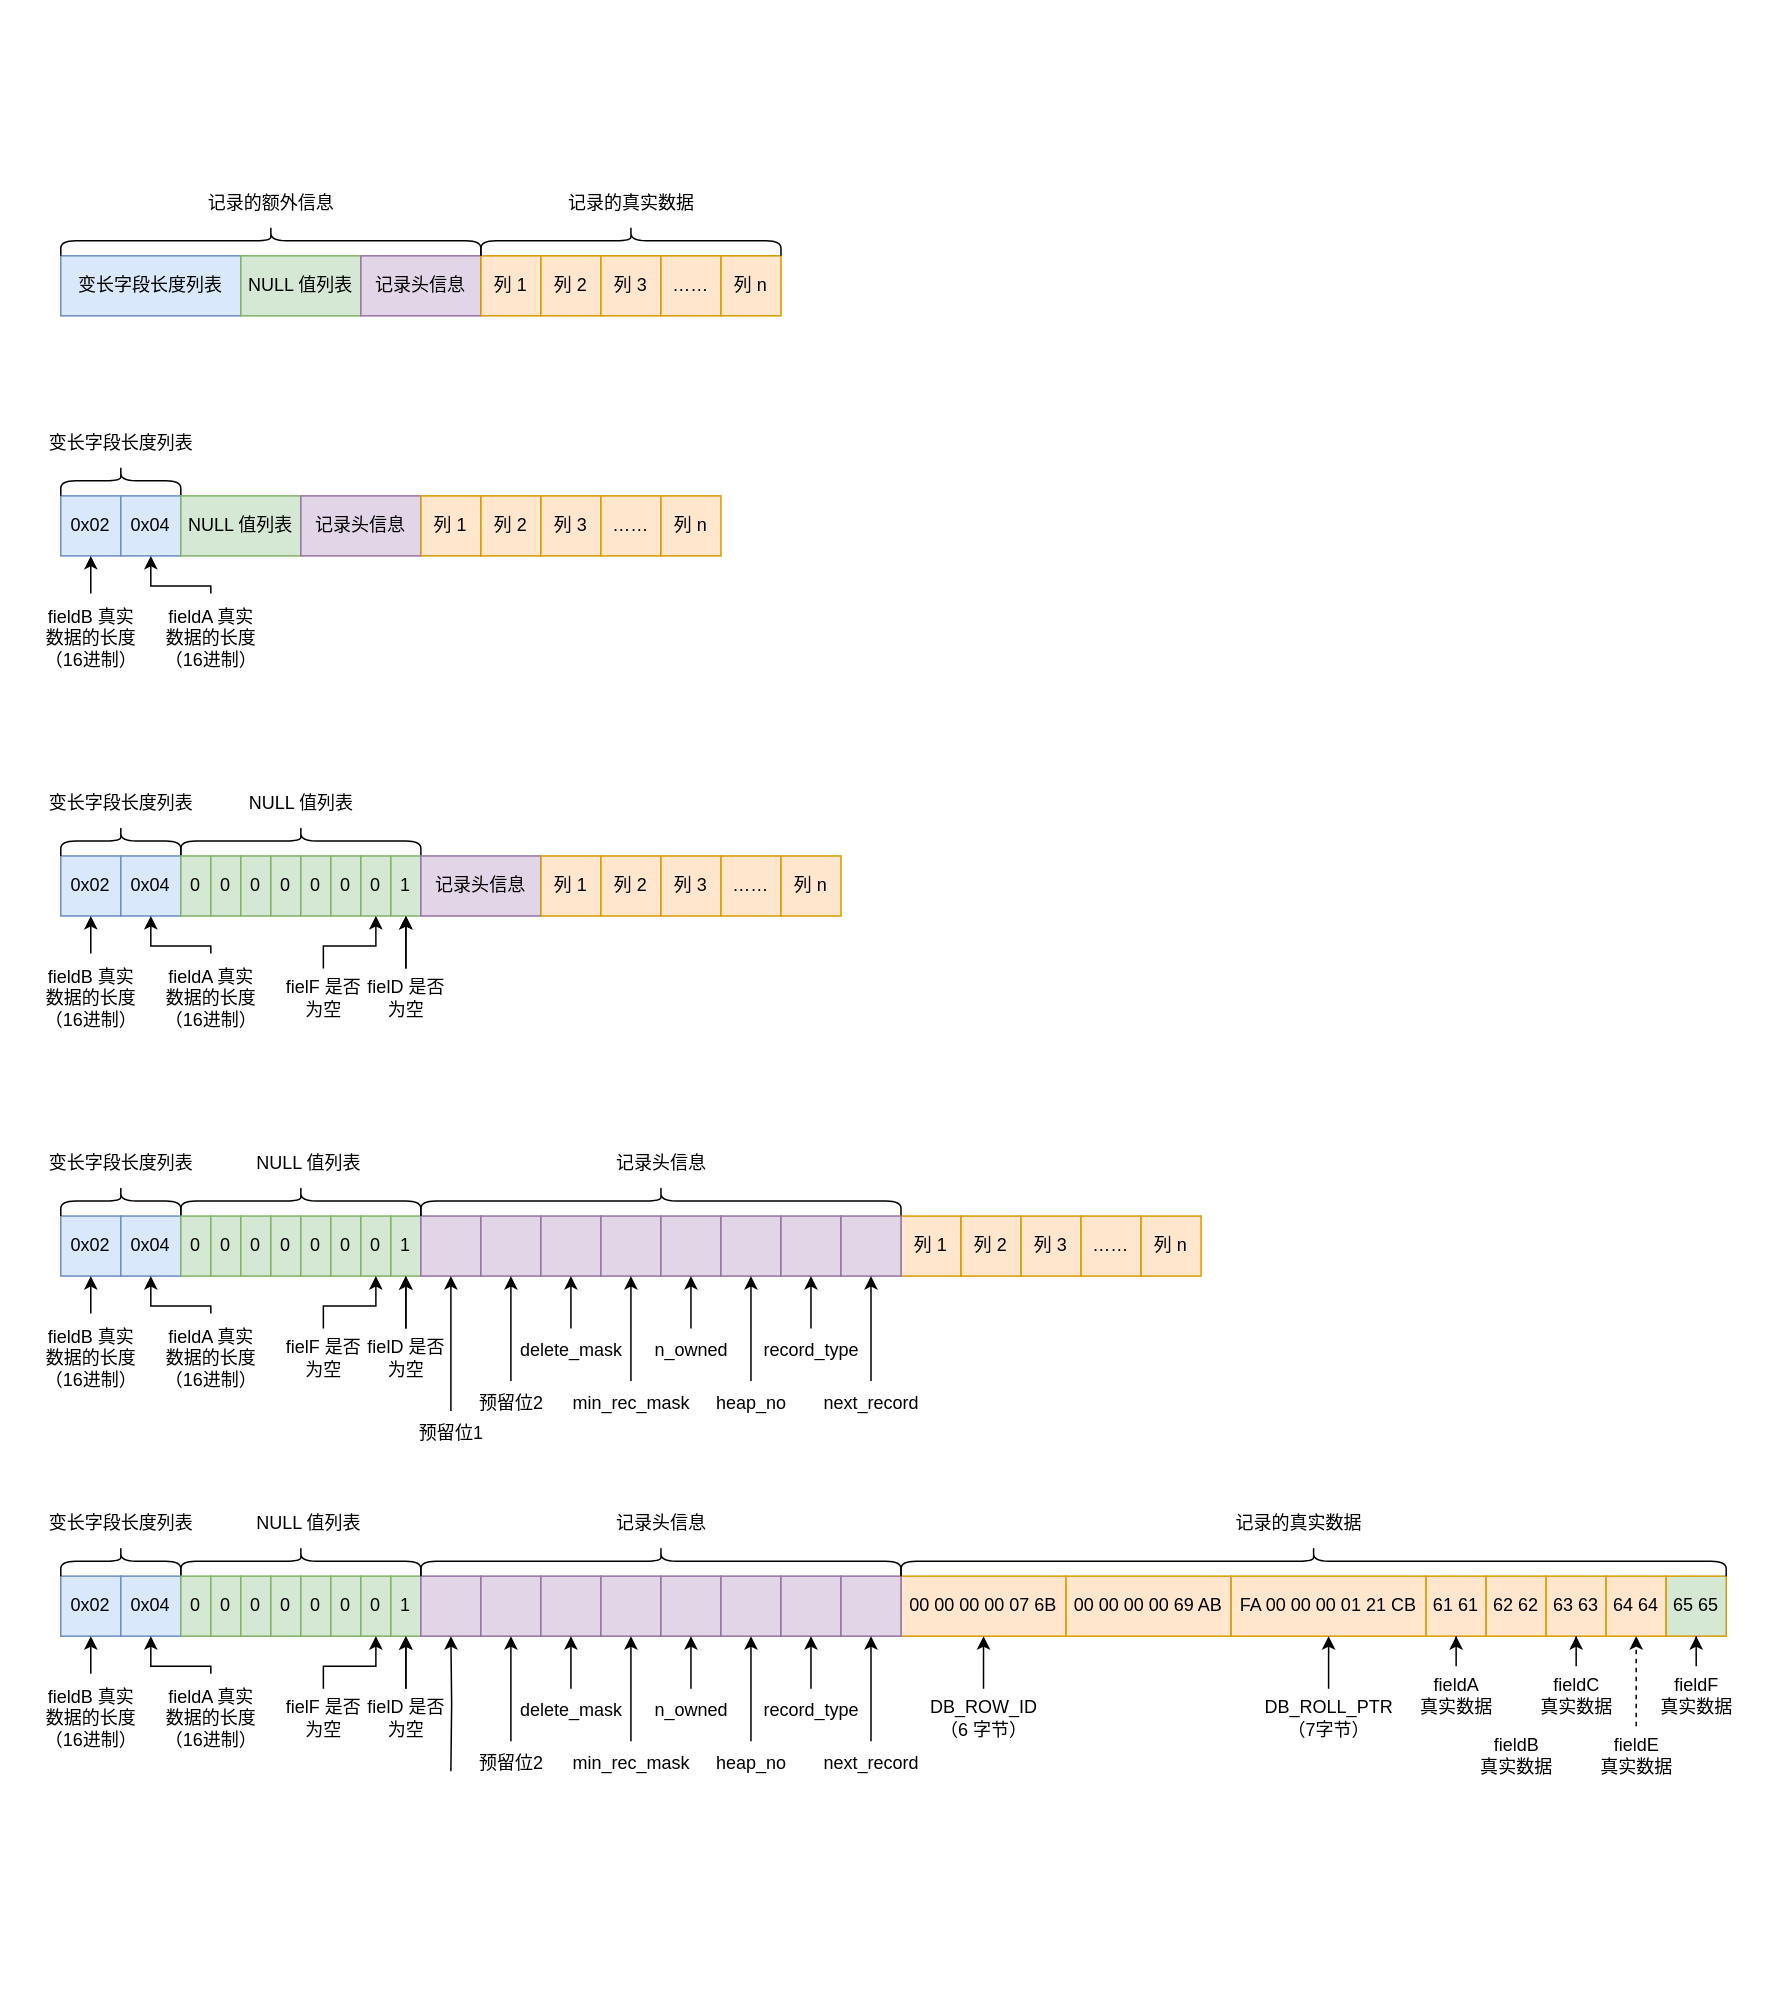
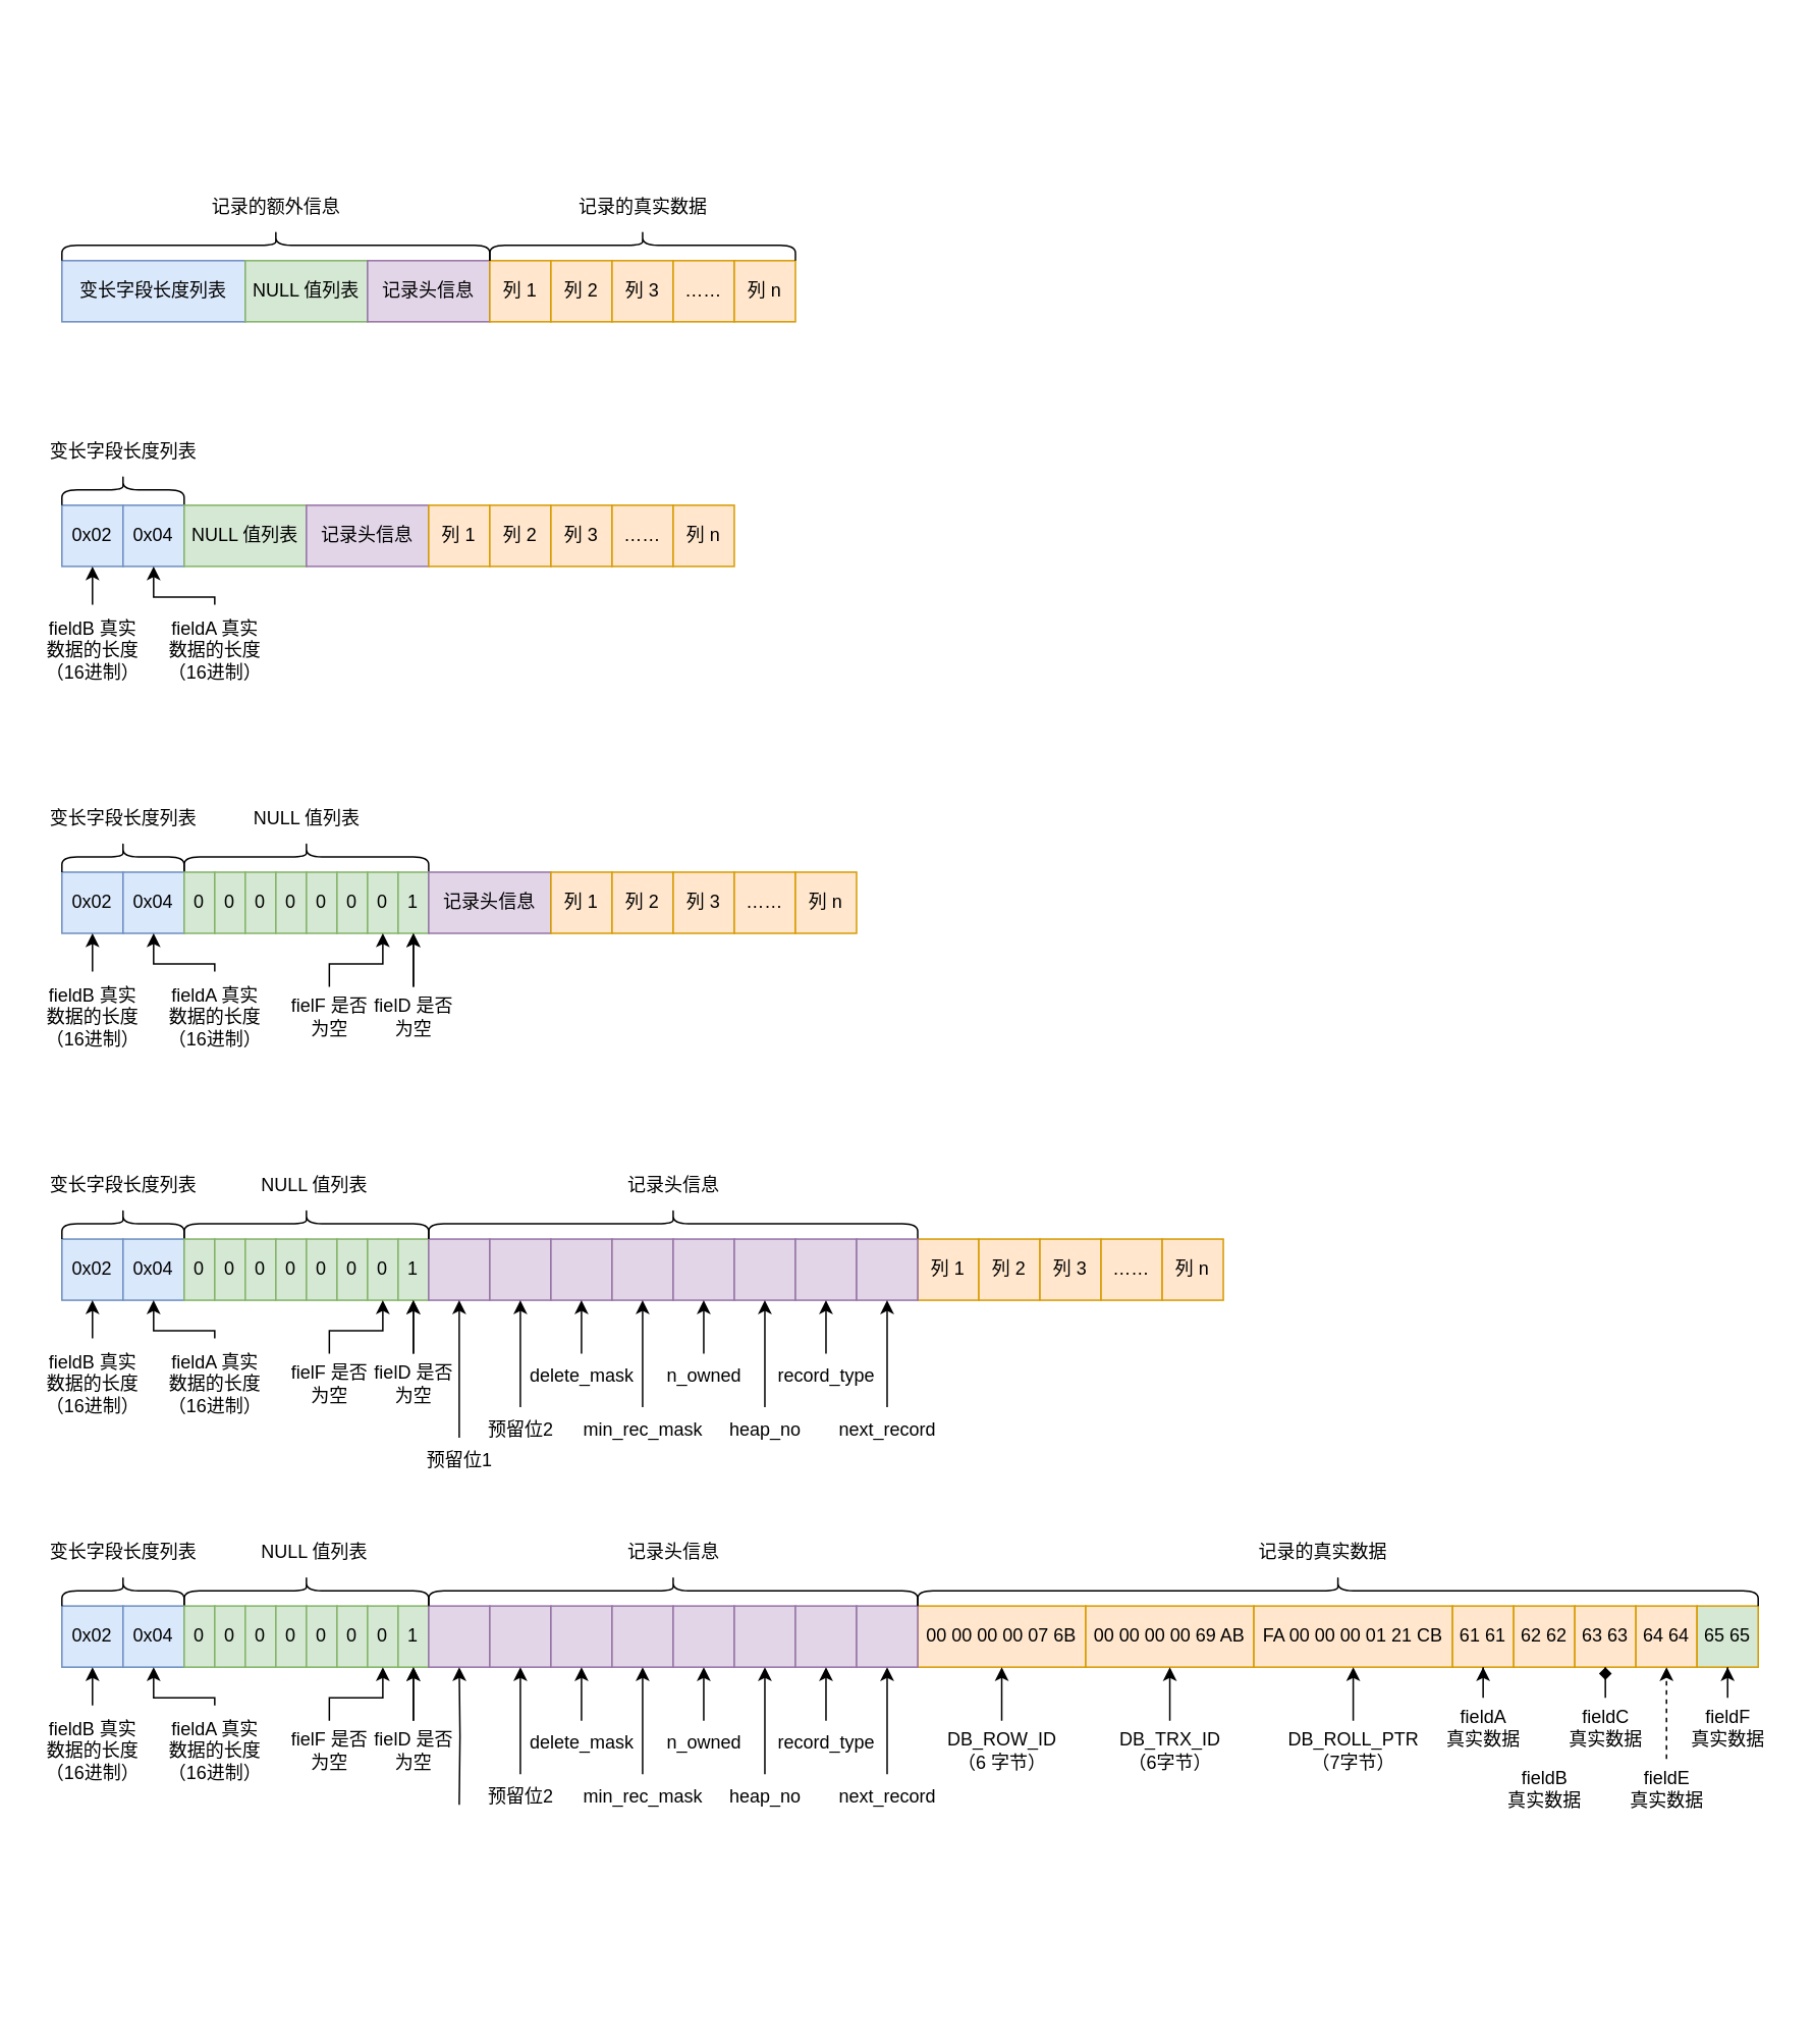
- <mxCell id="178" style="edgeStyle=orthogonalEdgeStyle;rounded=0;orthogonalLoop=1;jettySize=auto;html=1;" edge="1" parent="1" source="179" target="165"><mxGeometry relative="1" as="geometry" /></mxCell>
+ <mxCell id="178" style="edgeStyle=orthogonalEdgeStyle;rounded=0;orthogonalLoop=1;jettySize=auto;html=1;endArrow=diamond;" edge="1" parent="1" source="179" target="165"><mxGeometry relative="1" as="geometry" /></mxCell>
+ <mxCell id="171" style="edgeStyle=orthogonalEdgeStyle;rounded=0;orthogonalLoop=1;jettySize=auto;html=1;entryX=0.5;entryY=1;entryDx=0;entryDy=0;" edge="1" parent="1" source="172" target="161"><mxGeometry relative="1" as="geometry" /></mxCell>
+ <mxCell id="172" value="DB_TRX_ID&lt;br&gt;（6字节）" style="text;html=1;align=center;verticalAlign=middle;resizable=0;points=[];autosize=1;strokeColor=none;fillColor=none;" vertex="1" parent="1"><mxGeometry x="720" y="1125" width="90" height="40" as="geometry" /></mxCell>
